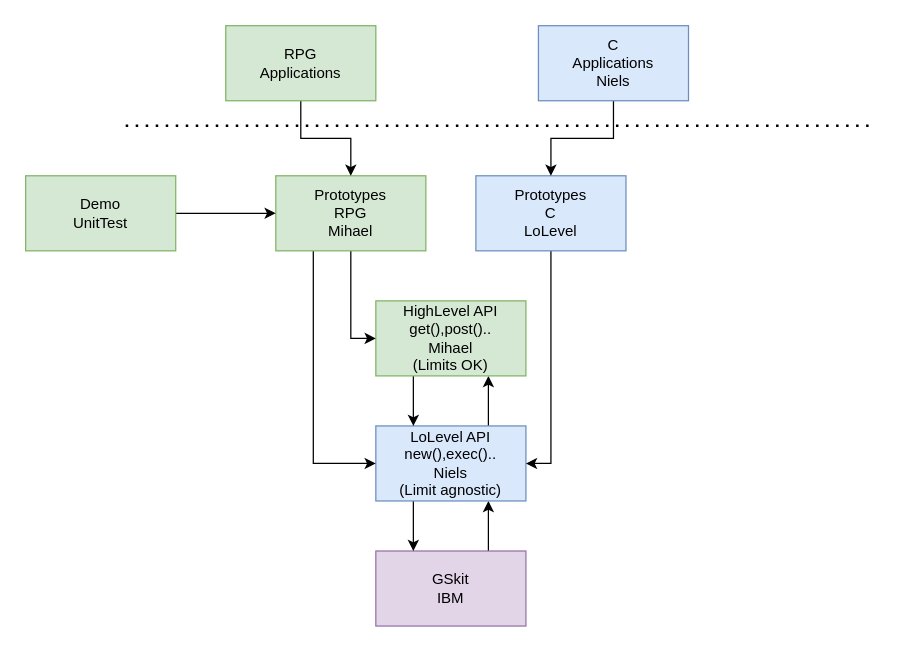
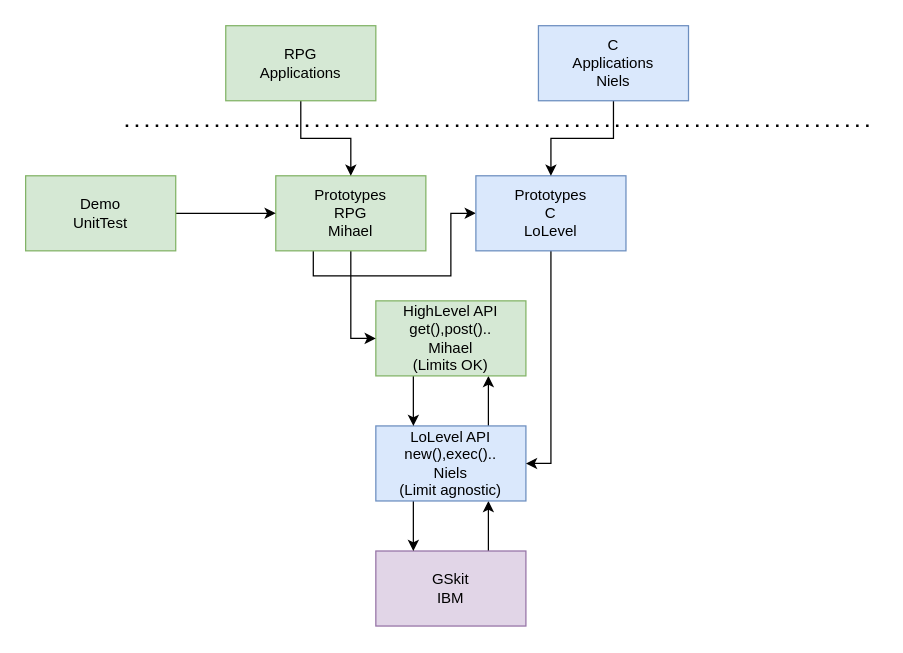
- <mxCell id="10" style="edgeStyle=orthogonalEdgeStyle;rounded=0;orthogonalLoop=1;jettySize=auto;html=1;exitX=0.25;exitY=1;exitDx=0;exitDy=0;entryX=0;entryY=0.5;entryDx=0;entryDy=0;" edge="1" parent="1" source="11" target="6"><mxGeometry relative="1" as="geometry" /></mxCell>
+ <mxCell id="10" style="edgeStyle=orthogonalEdgeStyle;rounded=0;orthogonalLoop=1;jettySize=auto;html=1;exitX=0.25;exitY=1;exitDx=0;exitDy=0;" edge="1" parent="1" source="11" target="13"><mxGeometry relative="1" as="geometry" /></mxCell>
